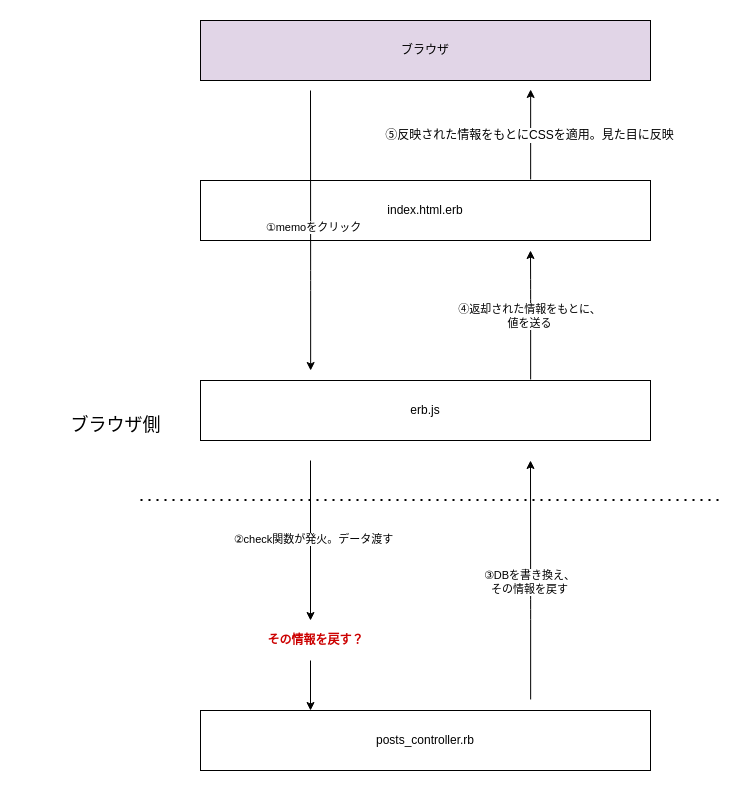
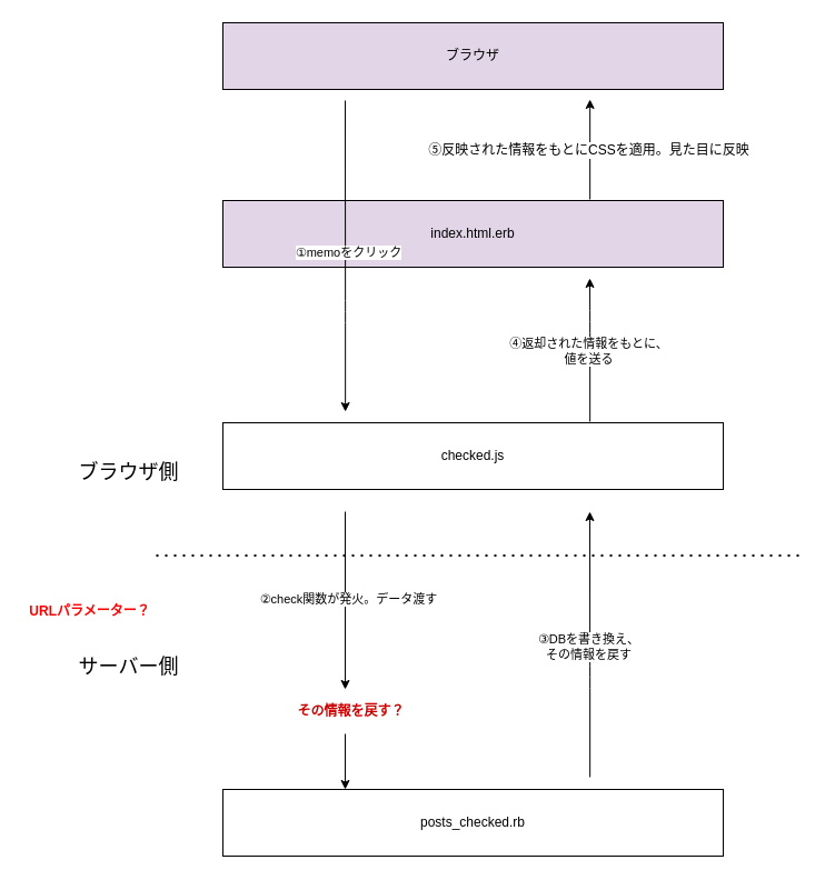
- <mxCell id="2" value="index.html.erb" style="rounded=0;whiteSpace=wrap;html=1;" parent="1" vertex="1"><mxGeometry x="200" y="180" width="450" height="60" as="geometry" /></mxCell>
+ <mxCell id="2" value="index.html.erb" style="rounded=0;whiteSpace=wrap;html=1;fillColor=#e1d5e7;" parent="1" vertex="1"><mxGeometry x="200" y="180" width="450" height="60" as="geometry" /></mxCell>
- <mxCell id="3" value="erb.js" style="rounded=0;whiteSpace=wrap;html=1;" parent="1" vertex="1"><mxGeometry x="200" y="380" width="450" height="60" as="geometry" /></mxCell>
+ <mxCell id="3" value="checked.js" style="rounded=0;whiteSpace=wrap;html=1;" parent="1" vertex="1"><mxGeometry x="200" y="380" width="450" height="60" as="geometry" /></mxCell>
+ <mxCell id="14" value="URLパラメーター？" style="text;html=1;align=center;verticalAlign=middle;resizable=0;points=[];autosize=1;fontStyle=1;shadow=1;fontColor=#FF0000;" parent="1" vertex="1"><mxGeometry x="20" y="540" width="120" height="20" as="geometry" /></mxCell>
+ <mxCell id="13" value="サーバー側" style="text;html=1;align=center;verticalAlign=middle;resizable=0;points=[];autosize=1;fontSize=18;" parent="1" vertex="1"><mxGeometry x="65" y="585" width="100" height="30" as="geometry" /></mxCell>
- <mxCell id="4" value="posts_controller.rb" style="rounded=0;whiteSpace=wrap;html=1;" parent="1" vertex="1"><mxGeometry x="200" y="710" width="450" height="60" as="geometry" /></mxCell>
+ <mxCell id="4" value="posts_checked.rb" style="rounded=0;whiteSpace=wrap;html=1;" parent="1" vertex="1"><mxGeometry x="200" y="710" width="450" height="60" as="geometry" /></mxCell>
